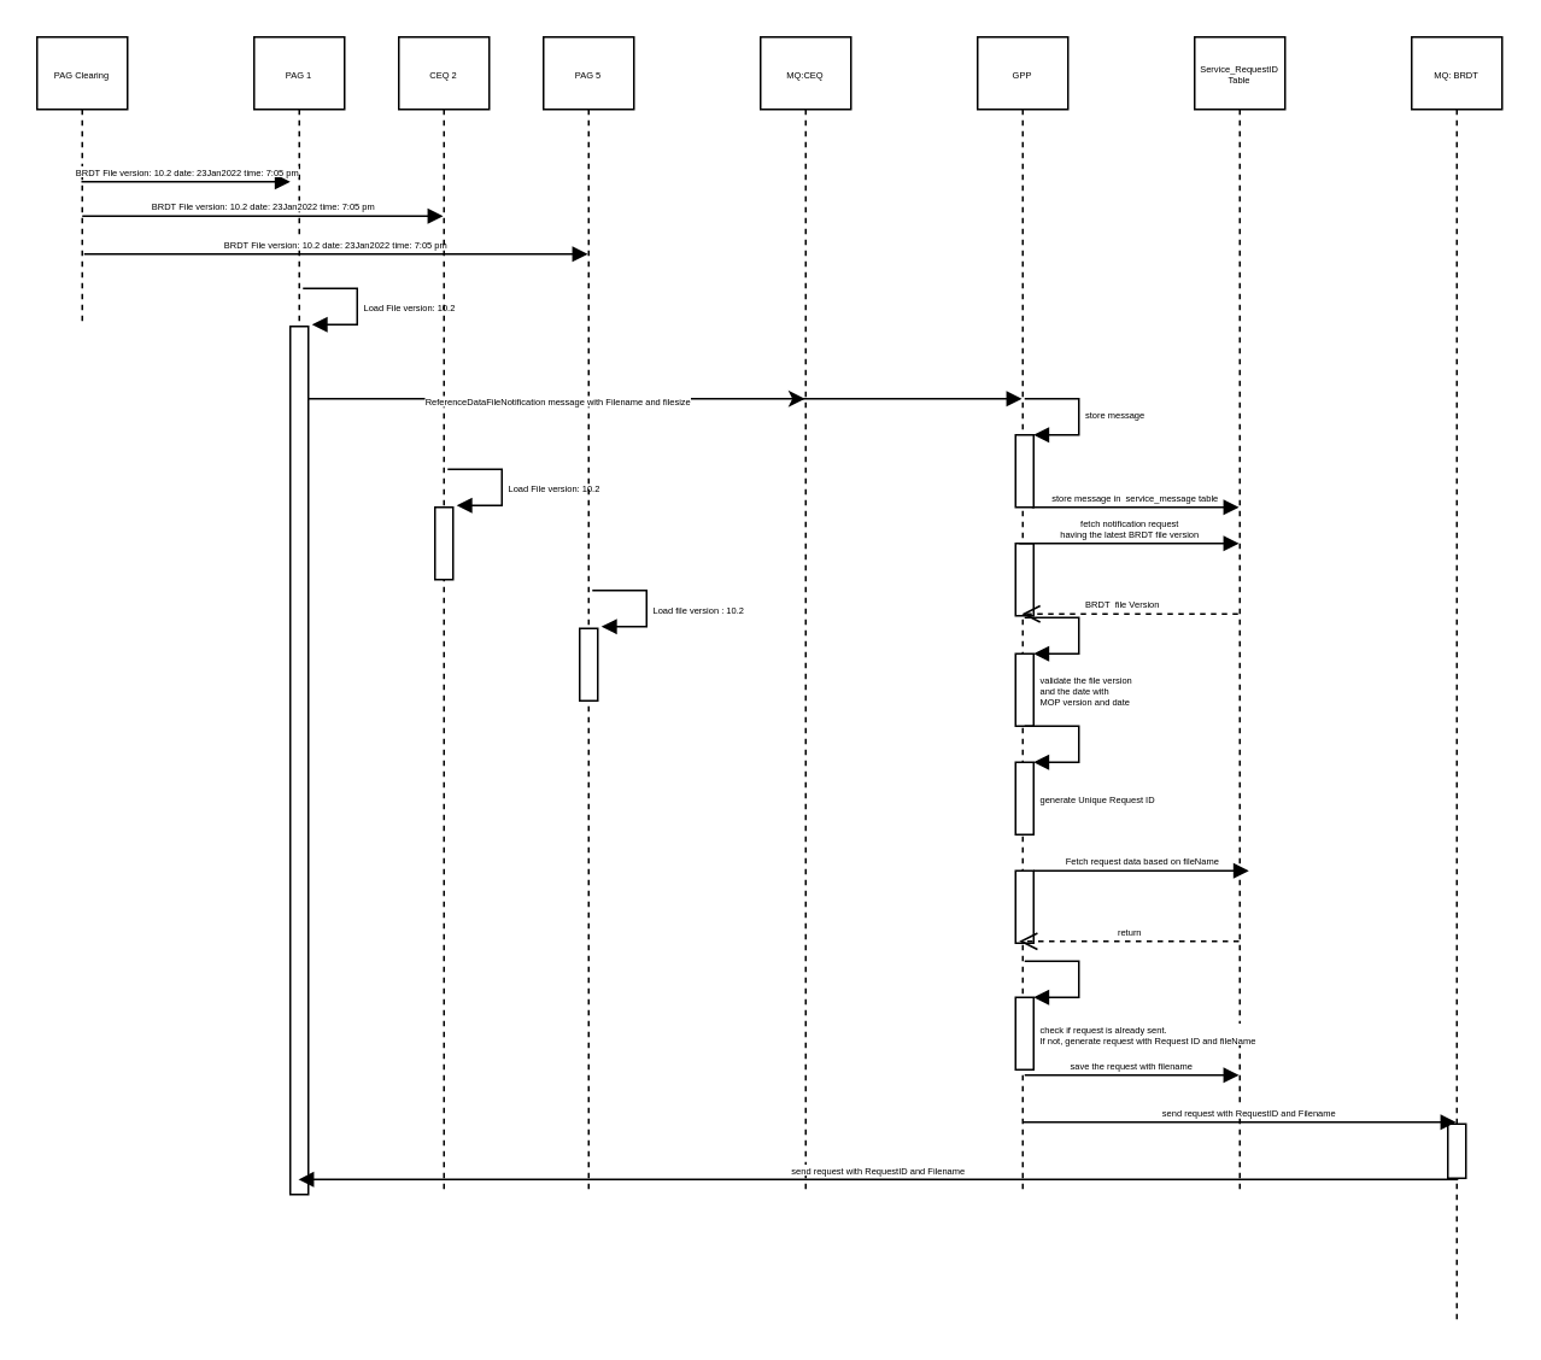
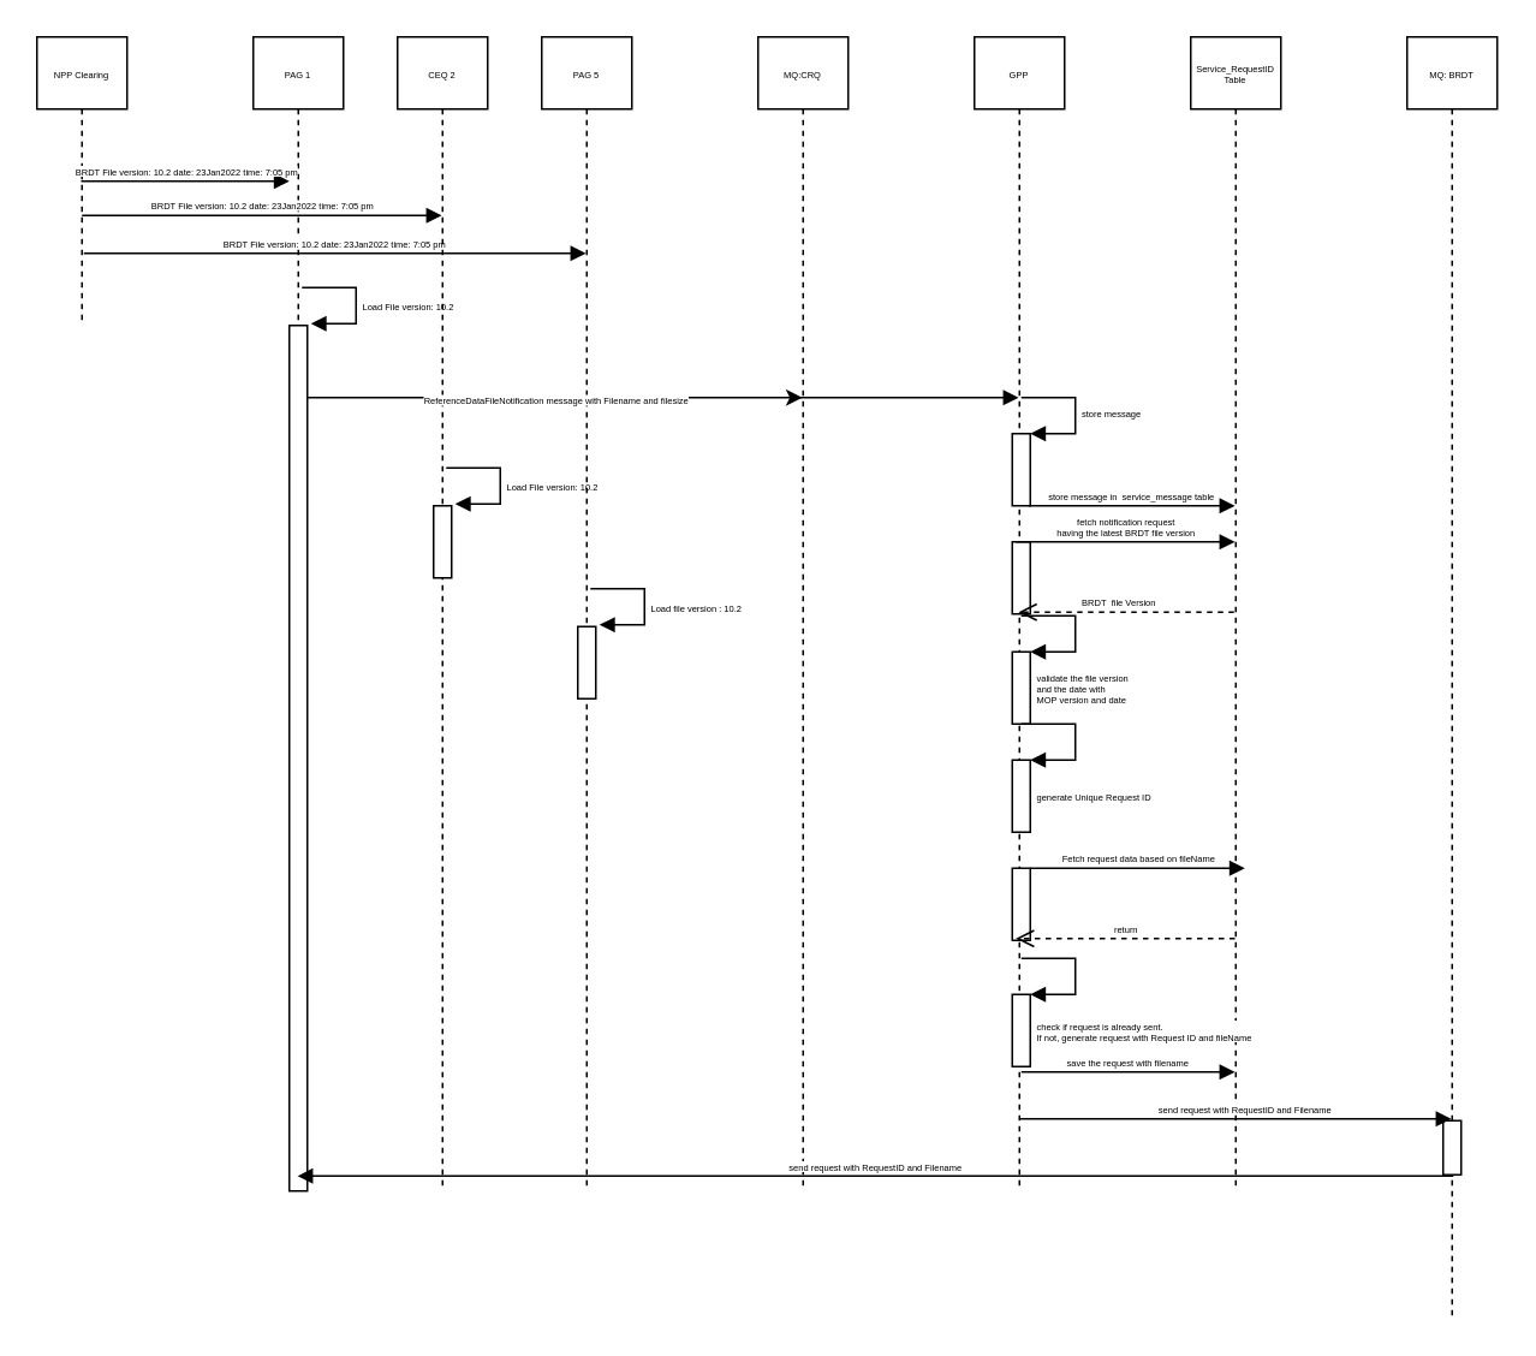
- <mxCell id="2" value="PAG Clearing" style="shape=umlLifeline;perimeter=lifelinePerimeter;whiteSpace=wrap;html=1;container=1;collapsible=0;recursiveResize=0;outlineConnect=0;fontSize=5;" vertex="1" parent="1"><mxGeometry x="20" y="20" width="50" height="160" as="geometry" /></mxCell>
+ <mxCell id="2" value="NPP Clearing" style="shape=umlLifeline;perimeter=lifelinePerimeter;whiteSpace=wrap;html=1;container=1;collapsible=0;recursiveResize=0;outlineConnect=0;fontSize=5;" vertex="1" parent="1"><mxGeometry x="20" y="20" width="50" height="160" as="geometry" /></mxCell>
- <mxCell id="7" value="MQ:CEQ" style="shape=umlLifeline;perimeter=lifelinePerimeter;whiteSpace=wrap;html=1;container=1;collapsible=0;recursiveResize=0;outlineConnect=0;fontSize=5;" vertex="1" parent="1"><mxGeometry x="420" y="20" width="50" height="640" as="geometry" /></mxCell>
+ <mxCell id="7" value="MQ:CRQ" style="shape=umlLifeline;perimeter=lifelinePerimeter;whiteSpace=wrap;html=1;container=1;collapsible=0;recursiveResize=0;outlineConnect=0;fontSize=5;" vertex="1" parent="1"><mxGeometry x="420" y="20" width="50" height="640" as="geometry" /></mxCell>
